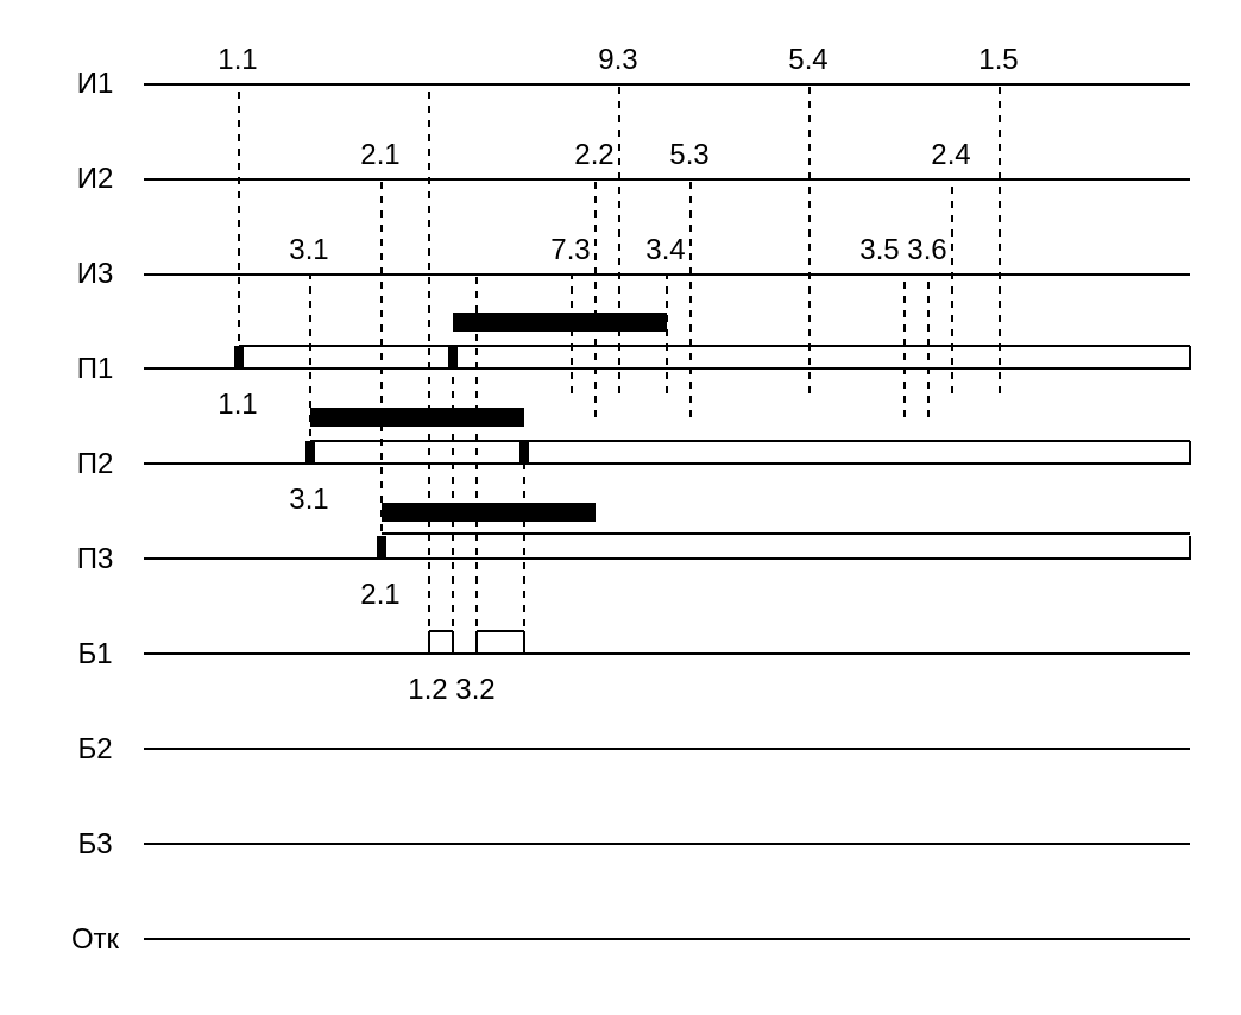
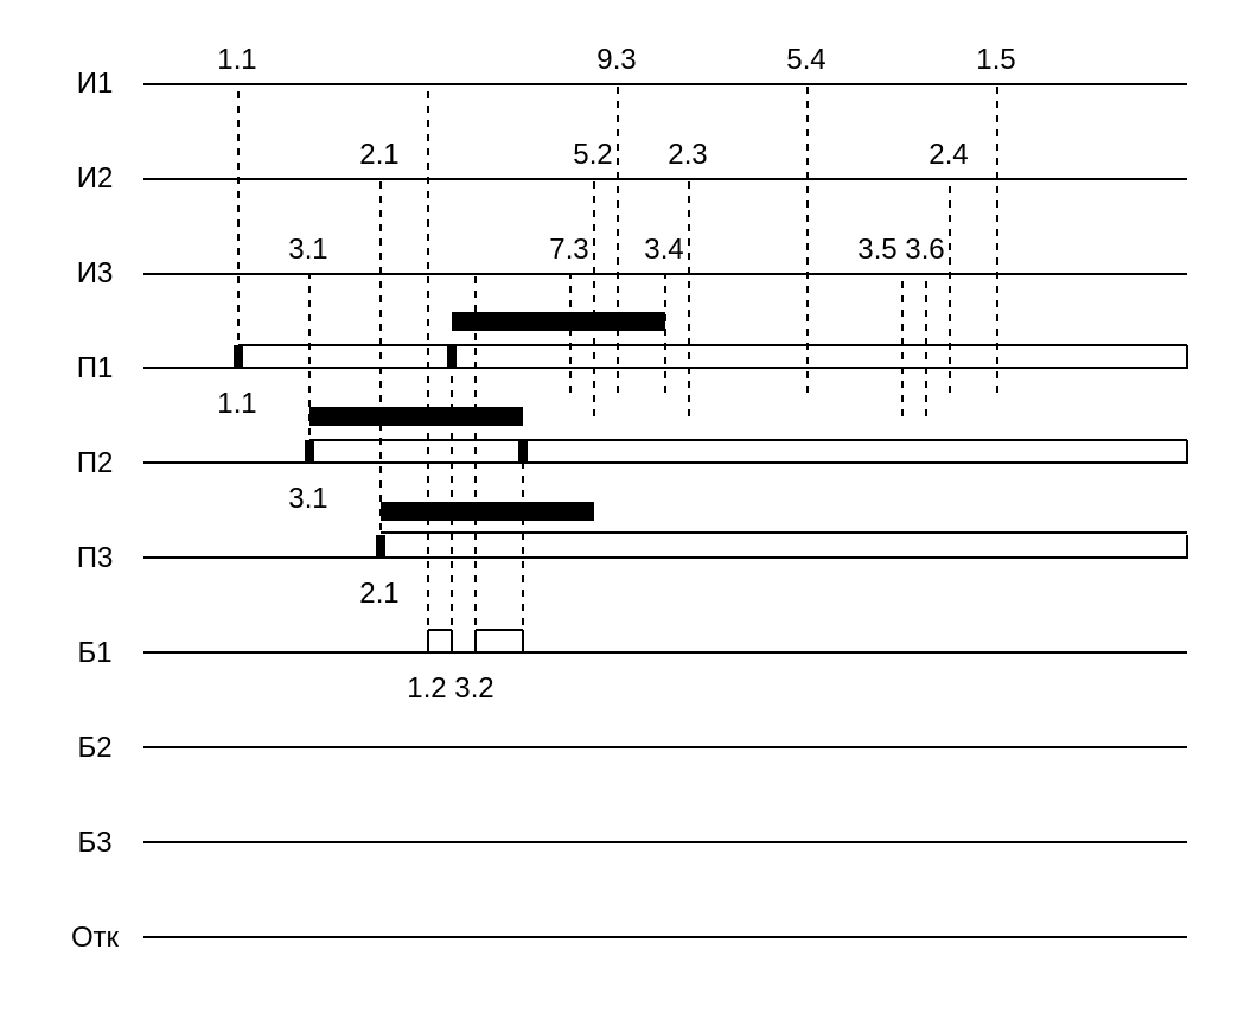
- <mxCell id="43" value="2.2" style="text;html=1;strokeColor=none;fillColor=none;align=center;verticalAlign=middle;whiteSpace=wrap;rounded=0;" vertex="1" parent="1"><mxGeometry x="240" y="60" width="20" height="10" as="geometry" /></mxCell>
+ <mxCell id="43" value="5.2" style="text;html=1;strokeColor=none;fillColor=none;align=center;verticalAlign=middle;whiteSpace=wrap;rounded=0;" vertex="1" parent="1"><mxGeometry x="240" y="60" width="20" height="10" as="geometry" /></mxCell>
- <mxCell id="44" value="5.3" style="text;html=1;strokeColor=none;fillColor=none;align=center;verticalAlign=middle;whiteSpace=wrap;rounded=0;" vertex="1" parent="1"><mxGeometry x="280" y="60" width="20" height="10" as="geometry" /></mxCell>
+ <mxCell id="44" value="2.3" style="text;html=1;strokeColor=none;fillColor=none;align=center;verticalAlign=middle;whiteSpace=wrap;rounded=0;" vertex="1" parent="1"><mxGeometry x="280" y="60" width="20" height="10" as="geometry" /></mxCell>
